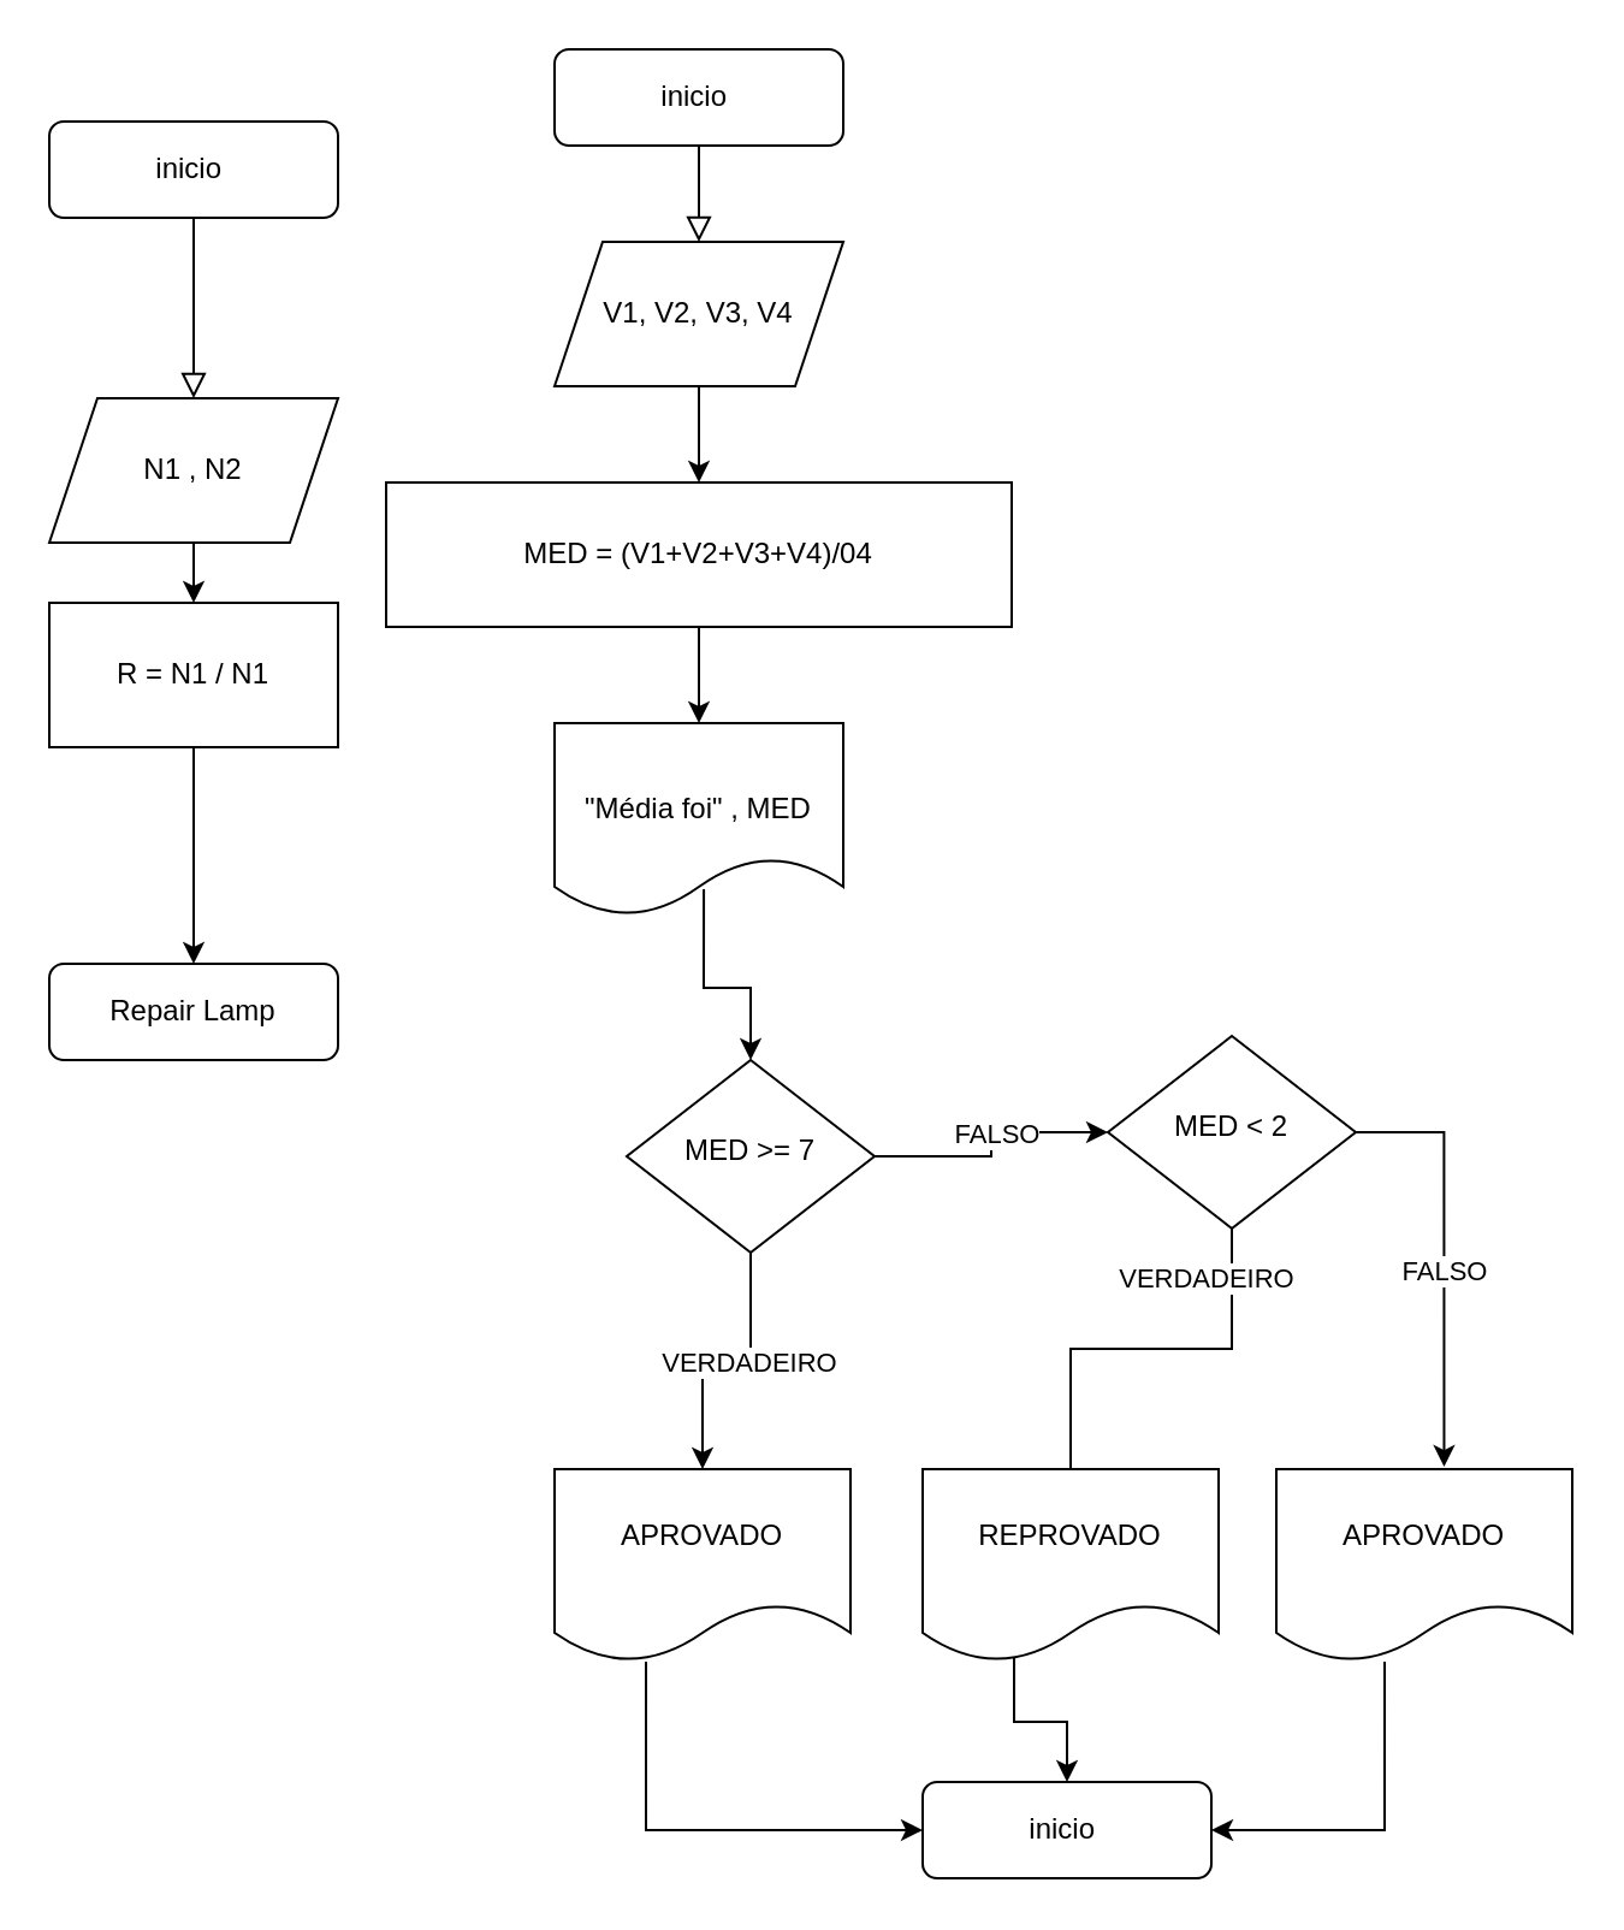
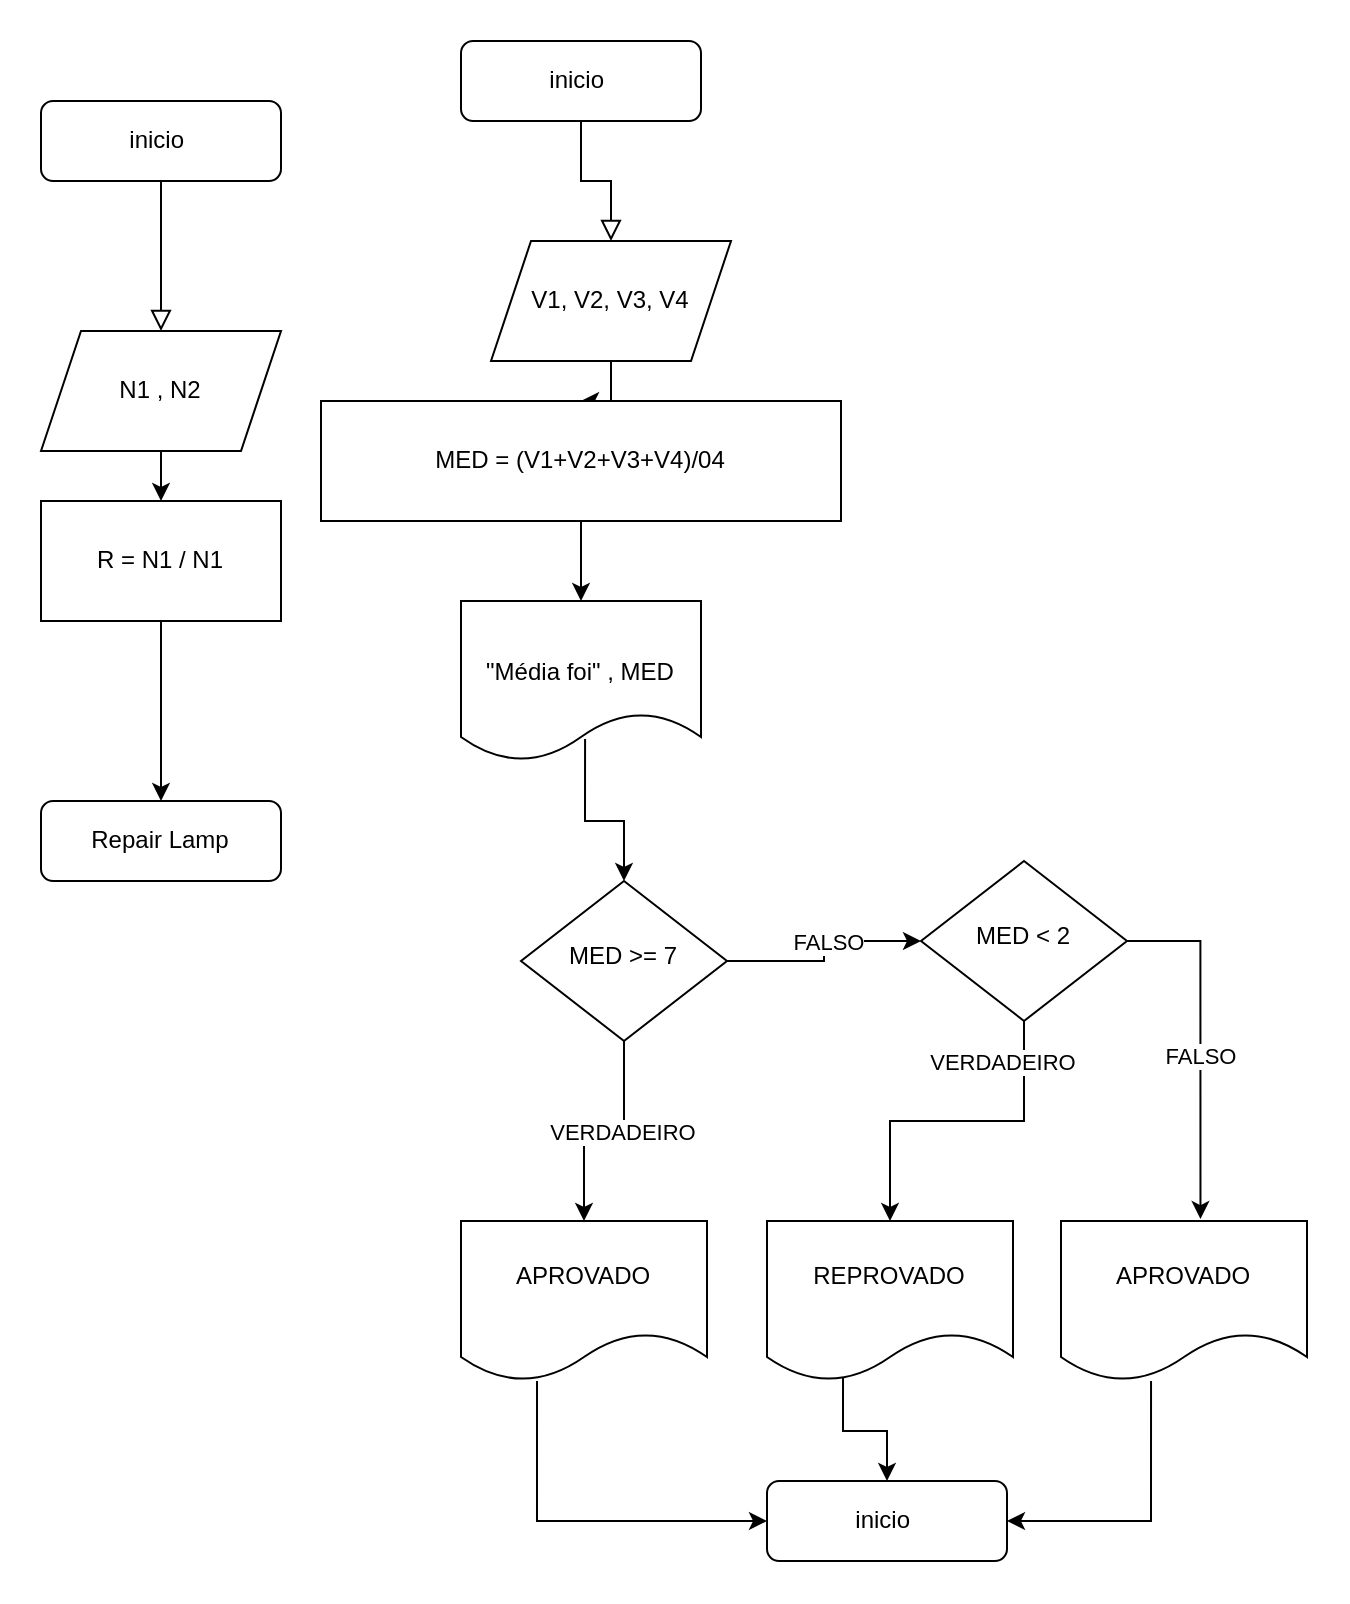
- <mxCell id="17" value="V1, V2, V3, V4" style="shape=parallelogram;perimeter=parallelogramPerimeter;whiteSpace=wrap;html=1;fixedSize=1;" vertex="1" parent="1"><mxGeometry x="230" y="100" width="120" height="60" as="geometry" /></mxCell>
+ <mxCell id="17" value="V1, V2, V3, V4" style="shape=parallelogram;perimeter=parallelogramPerimeter;whiteSpace=wrap;html=1;fixedSize=1;" vertex="1" parent="1"><mxGeometry x="245" y="120" width="120" height="60" as="geometry" /></mxCell>
- <mxCell id="24" style="edgeStyle=orthogonalEdgeStyle;rounded=0;orthogonalLoop=1;jettySize=auto;html=1;exitX=0.5;exitY=1;exitDx=0;exitDy=0;entryX=0.5;entryY=0;entryDx=0;entryDy=0;endArrow=none;" edge="1" parent="1" source="27" target="29"><mxGeometry relative="1" as="geometry" /></mxCell>
+ <mxCell id="24" style="edgeStyle=orthogonalEdgeStyle;rounded=0;orthogonalLoop=1;jettySize=auto;html=1;exitX=0.5;exitY=1;exitDx=0;exitDy=0;entryX=0.5;entryY=0;entryDx=0;entryDy=0;" edge="1" parent="1" source="27" target="29"><mxGeometry relative="1" as="geometry" /></mxCell>
